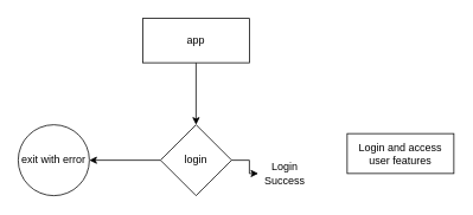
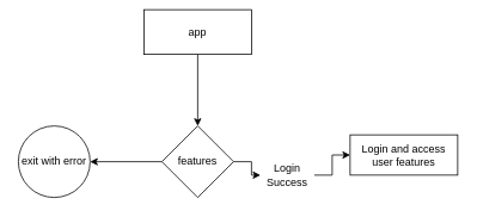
- <mxCell id="3" value="app" style="rounded=0;whiteSpace=wrap;html=1;" vertex="1" parent="1"><mxGeometry x="160" y="20" width="120" height="50" as="geometry" /></mxCell>
+ <mxCell id="3" value="app" style="rounded=0;whiteSpace=wrap;html=1;" vertex="1" parent="1"><mxGeometry x="160" y="10" width="120" height="50" as="geometry" /></mxCell>
+ <mxCell id="4" value="" style="edgeStyle=orthogonalEdgeStyle;rounded=0;orthogonalLoop=1;jettySize=auto;html=1;" edge="1" parent="1" source="10" target="7"><mxGeometry relative="1" as="geometry" /></mxCell>
- <mxCell id="6" value="login" style="rhombus;whiteSpace=wrap;html=1;rounded=0;" vertex="1" parent="1"><mxGeometry x="180" y="140" width="80" height="80" as="geometry" /></mxCell>
+ <mxCell id="6" value="features" style="rhombus;whiteSpace=wrap;html=1;rounded=0;" vertex="1" parent="1"><mxGeometry x="180" y="140" width="80" height="80" as="geometry" /></mxCell>
